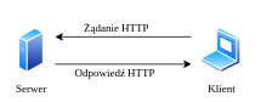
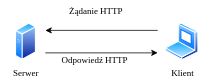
- <mxCell id="7" value="&lt;font face=&quot;Archia&quot;&gt;Żądanie HTTP&lt;/font&gt;" style="text;html=1;resizable=0;points=[];autosize=1;align=left;verticalAlign=top;spacingTop=-4;" vertex="1" parent="1"><mxGeometry x="90" y="20" width="100" height="20" as="geometry" /></mxCell>
+ <mxCell id="7" value="&lt;font face=&quot;Archia&quot;&gt;Żądanie HTTP&lt;/font&gt;" style="text;html=1;resizable=0;points=[];autosize=1;align=left;verticalAlign=top;spacingTop=-4;" vertex="1" parent="1"><mxGeometry x="90" y="5" width="100" height="20" as="geometry" /></mxCell>
